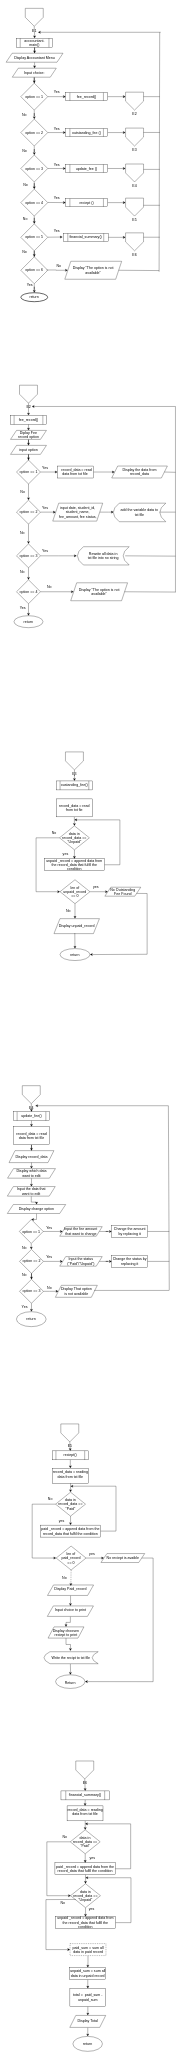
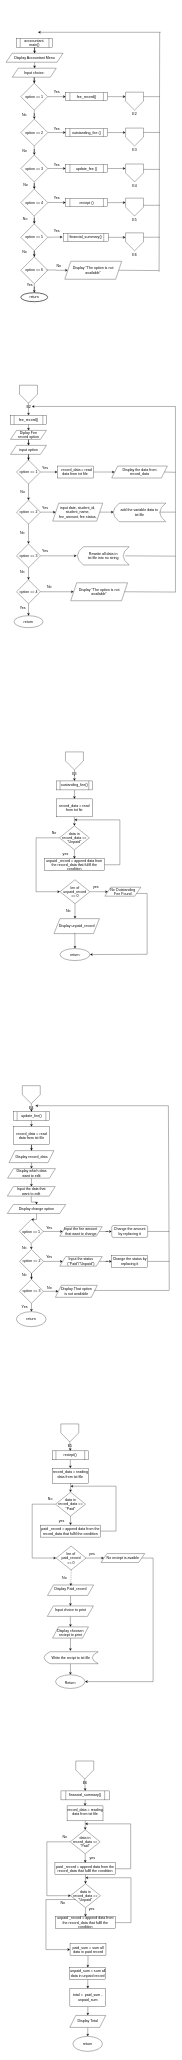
- <mxCell id="3" value="E1" style="verticalLabelPosition=bottom;verticalAlign=top;html=1;shape=offPageConnector;rounded=0;size=0.5;" parent="1" vertex="1"><mxGeometry x="84" y="20" width="60" height="60" as="geometry" /></mxCell>
- <mxCell id="2" value="" style="edgeStyle=orthogonalEdgeStyle;rounded=0;orthogonalLoop=1;jettySize=auto;html=1;entryX=0.5;entryY=0;entryDx=0;entryDy=0;" parent="1" source="3" target="31" edge="1"><mxGeometry relative="1" as="geometry"><mxPoint x="115" y="110" as="targetPoint" /></mxGeometry></mxCell>
+ <mxCell id="202" value="" style="edgeStyle=orthogonalEdgeStyle;rounded=0;orthogonalLoop=1;jettySize=auto;html=1;" parent="1" source="203" target="102" edge="1"><mxGeometry relative="1" as="geometry" /></mxCell>
- <mxCell id="145" value="Change the amount by replacing it" style="whiteSpace=wrap;html=1;" parent="1" vertex="1"><mxGeometry x="372.8" y="4086" width="120" height="40" as="geometry" /></mxCell>
+ <mxCell id="145" value="Change the amount by replacing it" style="whiteSpace=wrap;html=1;rounded=1;" parent="1" vertex="1"><mxGeometry x="372.8" y="4086" width="120" height="40" as="geometry" /></mxCell>
- <mxCell id="176" value="Display choosen reciept to print" style="shape=parallelogram;perimeter=parallelogramPerimeter;whiteSpace=wrap;html=1;fixedSize=1;verticalAlign=top;rounded=0;" parent="1" vertex="1"><mxGeometry x="160" y="5427" width="120" height="37.5" as="geometry" /></mxCell>
+ <mxCell id="176" value="Display choosen reciept to print" style="shape=parallelogram;perimeter=parallelogramPerimeter;whiteSpace=wrap;html=1;fixedSize=1;verticalAlign=top;rounded=0;" parent="1" vertex="1"><mxGeometry x="175" y="5427" width="120" height="37.5" as="geometry" /></mxCell>
- <mxCell id="224" value="paid_sum = sum all data in paid record" style="rounded=0;whiteSpace=wrap;html=1;dashed=1;" parent="1" vertex="1"><mxGeometry x="233.5" y="6485" width="120" height="40" as="geometry" /></mxCell>
+ <mxCell id="224" value="paid_sum = sum all data in paid record" style="rounded=0;whiteSpace=wrap;html=1;" parent="1" vertex="1"><mxGeometry x="233.5" y="6485" width="120" height="40" as="geometry" /></mxCell>
